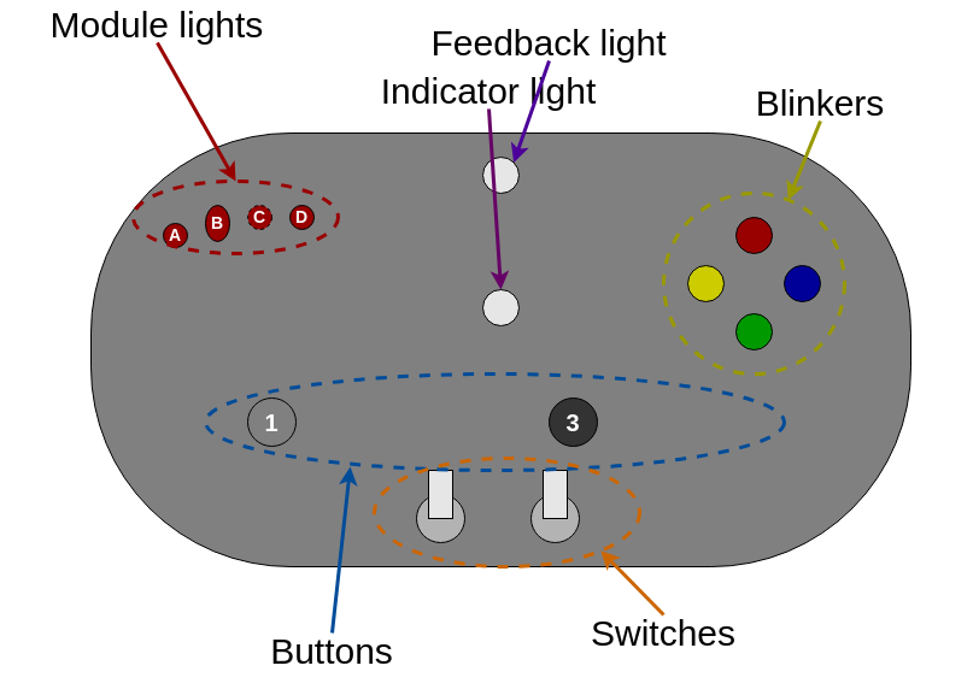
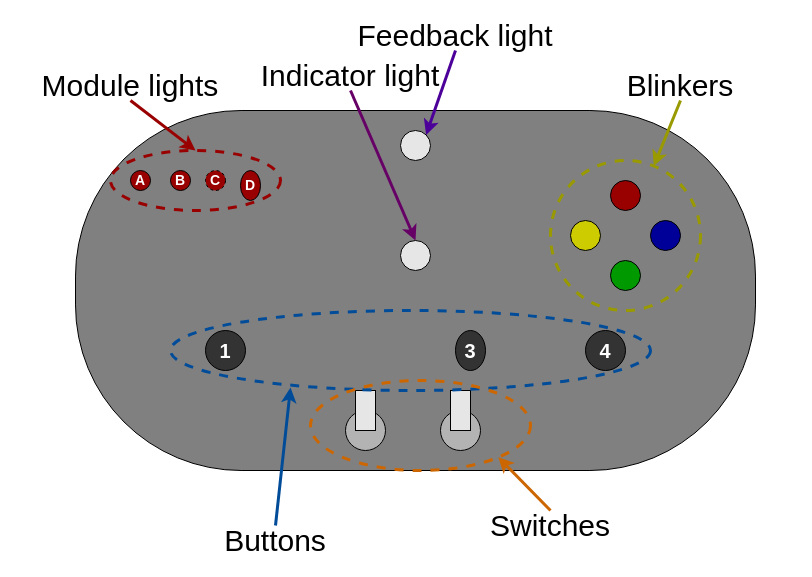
- <mxCell id="27" value="&lt;font style=&quot;font-size: 30px;&quot;&gt;Module lights&lt;br&gt;&lt;/font&gt;" style="text;html=1;align=center;verticalAlign=middle;whiteSpace=wrap;rounded=0;" vertex="1" parent="1"><mxGeometry x="20" y="5" width="220" height="30" as="geometry" /></mxCell>
+ <mxCell id="27" value="&lt;font style=&quot;font-size: 30px;&quot;&gt;Module lights&lt;br&gt;&lt;/font&gt;" style="text;html=1;align=center;verticalAlign=middle;whiteSpace=wrap;rounded=0;" vertex="1" parent="1"><mxGeometry x="20" y="70" width="220" height="30" as="geometry" /></mxCell>
- <mxCell id="25" value="&lt;div&gt;&lt;font style=&quot;font-size: 30px;&quot;&gt;Indicator light&lt;/font&gt;&lt;/div&gt;" style="text;html=1;align=center;verticalAlign=middle;whiteSpace=wrap;rounded=0;" vertex="1" parent="1"><mxGeometry x="295" y="60" width="220" height="30" as="geometry" /></mxCell>
+ <mxCell id="25" value="&lt;div&gt;&lt;font style=&quot;font-size: 30px;&quot;&gt;Indicator light&lt;/font&gt;&lt;/div&gt;" style="text;html=1;align=center;verticalAlign=middle;whiteSpace=wrap;rounded=0;" vertex="1" parent="1"><mxGeometry x="240" y="60" width="220" height="30" as="geometry" /></mxCell>
- <mxCell id="17" value="&lt;font color=&quot;#ffffff&quot; style=&quot;font-size: 14px;&quot;&gt;&lt;b&gt;D&lt;/b&gt;&lt;/font&gt;" style="ellipse;whiteSpace=wrap;html=1;fillColor=#990000;" vertex="1" parent="1"><mxGeometry x="240" y="170" width="20" height="20" as="geometry" /></mxCell>
+ <mxCell id="17" value="&lt;font color=&quot;#ffffff&quot; style=&quot;font-size: 14px;&quot;&gt;&lt;b&gt;D&lt;/b&gt;&lt;/font&gt;" style="ellipse;whiteSpace=wrap;html=1;fillColor=#990000;" vertex="1" parent="1"><mxGeometry x="240" y="170" width="20" height="30" as="geometry" /></mxCell>
- <mxCell id="15" value="&lt;font size=&quot;1&quot; color=&quot;#ffffff&quot;&gt;&lt;b style=&quot;font-size: 14px;&quot;&gt;B&lt;/b&gt;&lt;/font&gt;" style="ellipse;whiteSpace=wrap;html=1;fillColor=#990000;" vertex="1" parent="1"><mxGeometry x="170" y="170" width="20" height="30" as="geometry" /></mxCell>
+ <mxCell id="15" value="&lt;font size=&quot;1&quot; color=&quot;#ffffff&quot;&gt;&lt;b style=&quot;font-size: 14px;&quot;&gt;B&lt;/b&gt;&lt;/font&gt;" style="ellipse;whiteSpace=wrap;html=1;fillColor=#990000;" vertex="1" parent="1"><mxGeometry x="170" y="170" width="20" height="20" as="geometry" /></mxCell>
- <mxCell id="14" value="&lt;b&gt;&lt;font style=&quot;font-size: 14px;&quot; color=&quot;#ffffff&quot;&gt;A&lt;/font&gt;&lt;/b&gt;" style="ellipse;whiteSpace=wrap;html=1;fillColor=#990000;" vertex="1" parent="1"><mxGeometry x="135" y="185" width="20" height="20" as="geometry" /></mxCell>
+ <mxCell id="14" value="&lt;b&gt;&lt;font style=&quot;font-size: 14px;&quot; color=&quot;#ffffff&quot;&gt;A&lt;/font&gt;&lt;/b&gt;" style="ellipse;whiteSpace=wrap;html=1;fillColor=#990000;" vertex="1" parent="1"><mxGeometry x="130" y="170" width="20" height="20" as="geometry" /></mxCell>
- <mxCell id="10" value="&lt;font size=&quot;1&quot; color=&quot;#ffffff&quot;&gt;&lt;b style=&quot;font-size: 20px;&quot;&gt;1&lt;/b&gt;&lt;/font&gt;" style="ellipse;whiteSpace=wrap;html=1;fillColor=#808080;" vertex="1" parent="1"><mxGeometry x="205" y="330" width="40" height="40" as="geometry" /></mxCell>
+ <mxCell id="10" value="&lt;font size=&quot;1&quot; color=&quot;#ffffff&quot;&gt;&lt;b style=&quot;font-size: 20px;&quot;&gt;1&lt;/b&gt;&lt;/font&gt;" style="ellipse;whiteSpace=wrap;html=1;fillColor=#333333;" vertex="1" parent="1"><mxGeometry x="205" y="330" width="40" height="40" as="geometry" /></mxCell>
- <mxCell id="11" value="&lt;font color=&quot;#ffffff&quot; style=&quot;font-size: 20px;&quot;&gt;&lt;b&gt;3&lt;/b&gt;&lt;/font&gt;" style="ellipse;whiteSpace=wrap;html=1;fillColor=#333333;" vertex="1" parent="1"><mxGeometry x="455" y="330" width="40" height="40" as="geometry" /></mxCell>
+ <mxCell id="11" value="&lt;font color=&quot;#ffffff&quot; style=&quot;font-size: 20px;&quot;&gt;&lt;b&gt;3&lt;/b&gt;&lt;/font&gt;" style="ellipse;whiteSpace=wrap;html=1;fillColor=#333333;" vertex="1" parent="1"><mxGeometry x="455" y="330" width="30" height="40" as="geometry" /></mxCell>
+ <mxCell id="12" value="&lt;font color=&quot;#ffffff&quot; style=&quot;font-size: 20px;&quot;&gt;&lt;b&gt;4&lt;/b&gt;&lt;/font&gt;" style="ellipse;whiteSpace=wrap;html=1;fillColor=#333333;" vertex="1" parent="1"><mxGeometry x="585" y="330" width="40" height="40" as="geometry" /></mxCell>
